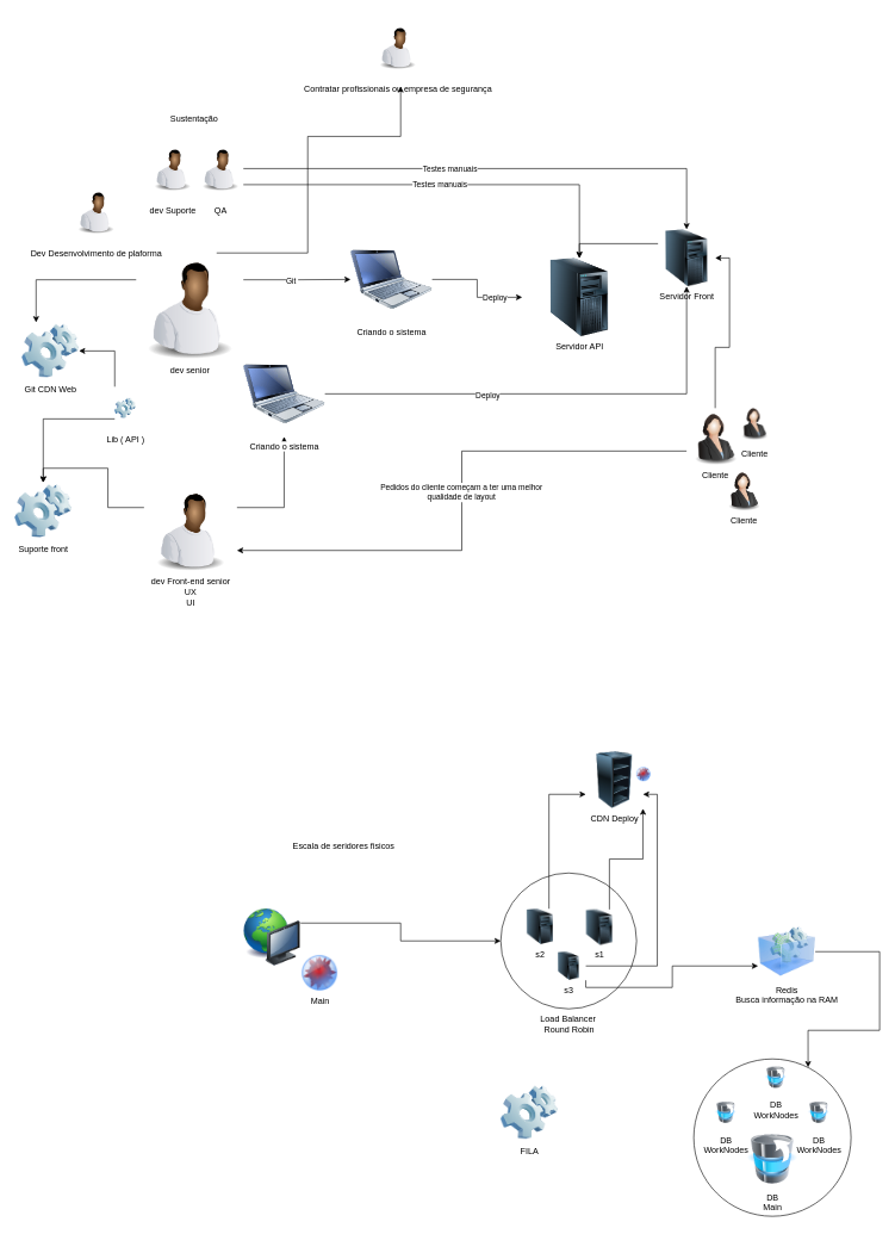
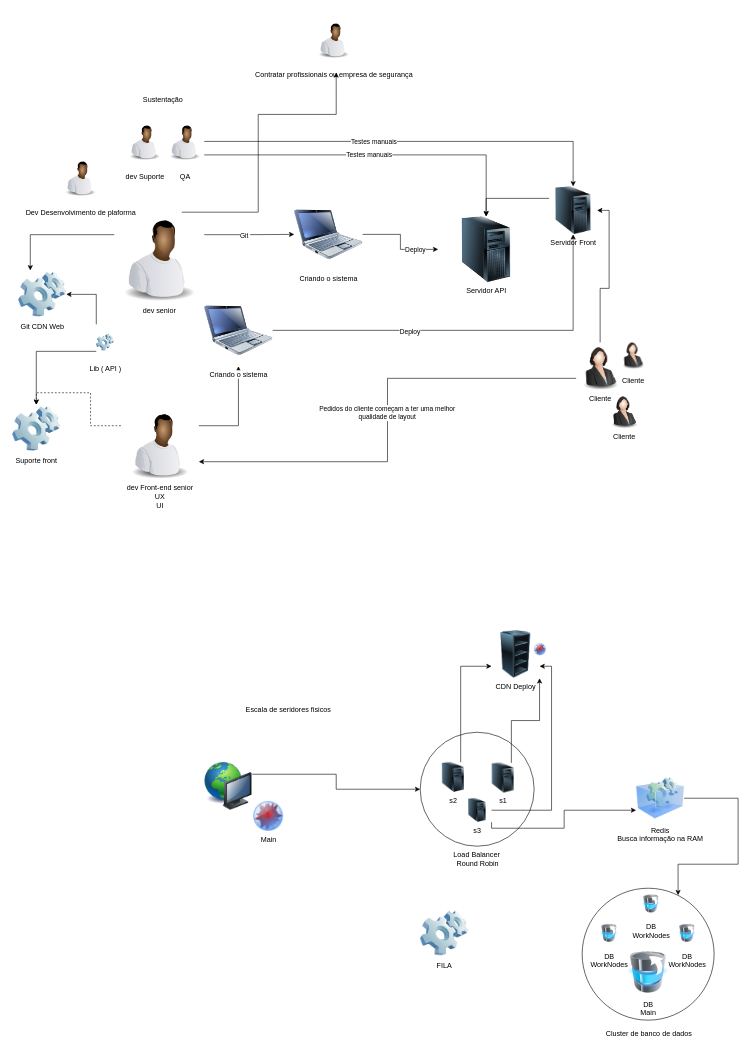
- <mxCell id="20" value="Servidor Front" style="image;html=1;image=img/lib/clip_art/computers/Server_Tower_128x128.png" vertex="1" parent="1"><mxGeometry x="920" y="320" width="80" height="80" as="geometry" /></mxCell>
+ <mxCell id="20" value="Servidor Front" style="image;html=1;image=img/lib/clip_art/computers/Server_Tower_128x128.png" vertex="1" parent="1"><mxGeometry x="915" y="310" width="80" height="80" as="geometry" /></mxCell>
- <mxCell id="14" style="edgeStyle=orthogonalEdgeStyle;rounded=0;orthogonalLoop=1;jettySize=auto;html=1;exitX=0;exitY=0.25;exitDx=0;exitDy=0;entryX=0.5;entryY=0;entryDx=0;entryDy=0;" edge="1" parent="1" source="16" target="18"><mxGeometry relative="1" as="geometry" /></mxCell>
+ <mxCell id="14" style="edgeStyle=orthogonalEdgeStyle;rounded=0;orthogonalLoop=1;jettySize=auto;html=1;exitX=0;exitY=0.25;exitDx=0;exitDy=0;entryX=0.5;entryY=0;entryDx=0;entryDy=0;dashed=1;" edge="1" parent="1" source="16" target="18"><mxGeometry relative="1" as="geometry" /></mxCell>
+ <mxCell id="59" value="Cluster de banco de dados" style="text;html=1;align=center;verticalAlign=middle;resizable=0;points=[];autosize=1;strokeColor=none;fillColor=none;" vertex="1" parent="1"><mxGeometry x="996" y="1708" width="170" height="30" as="geometry" /></mxCell>
